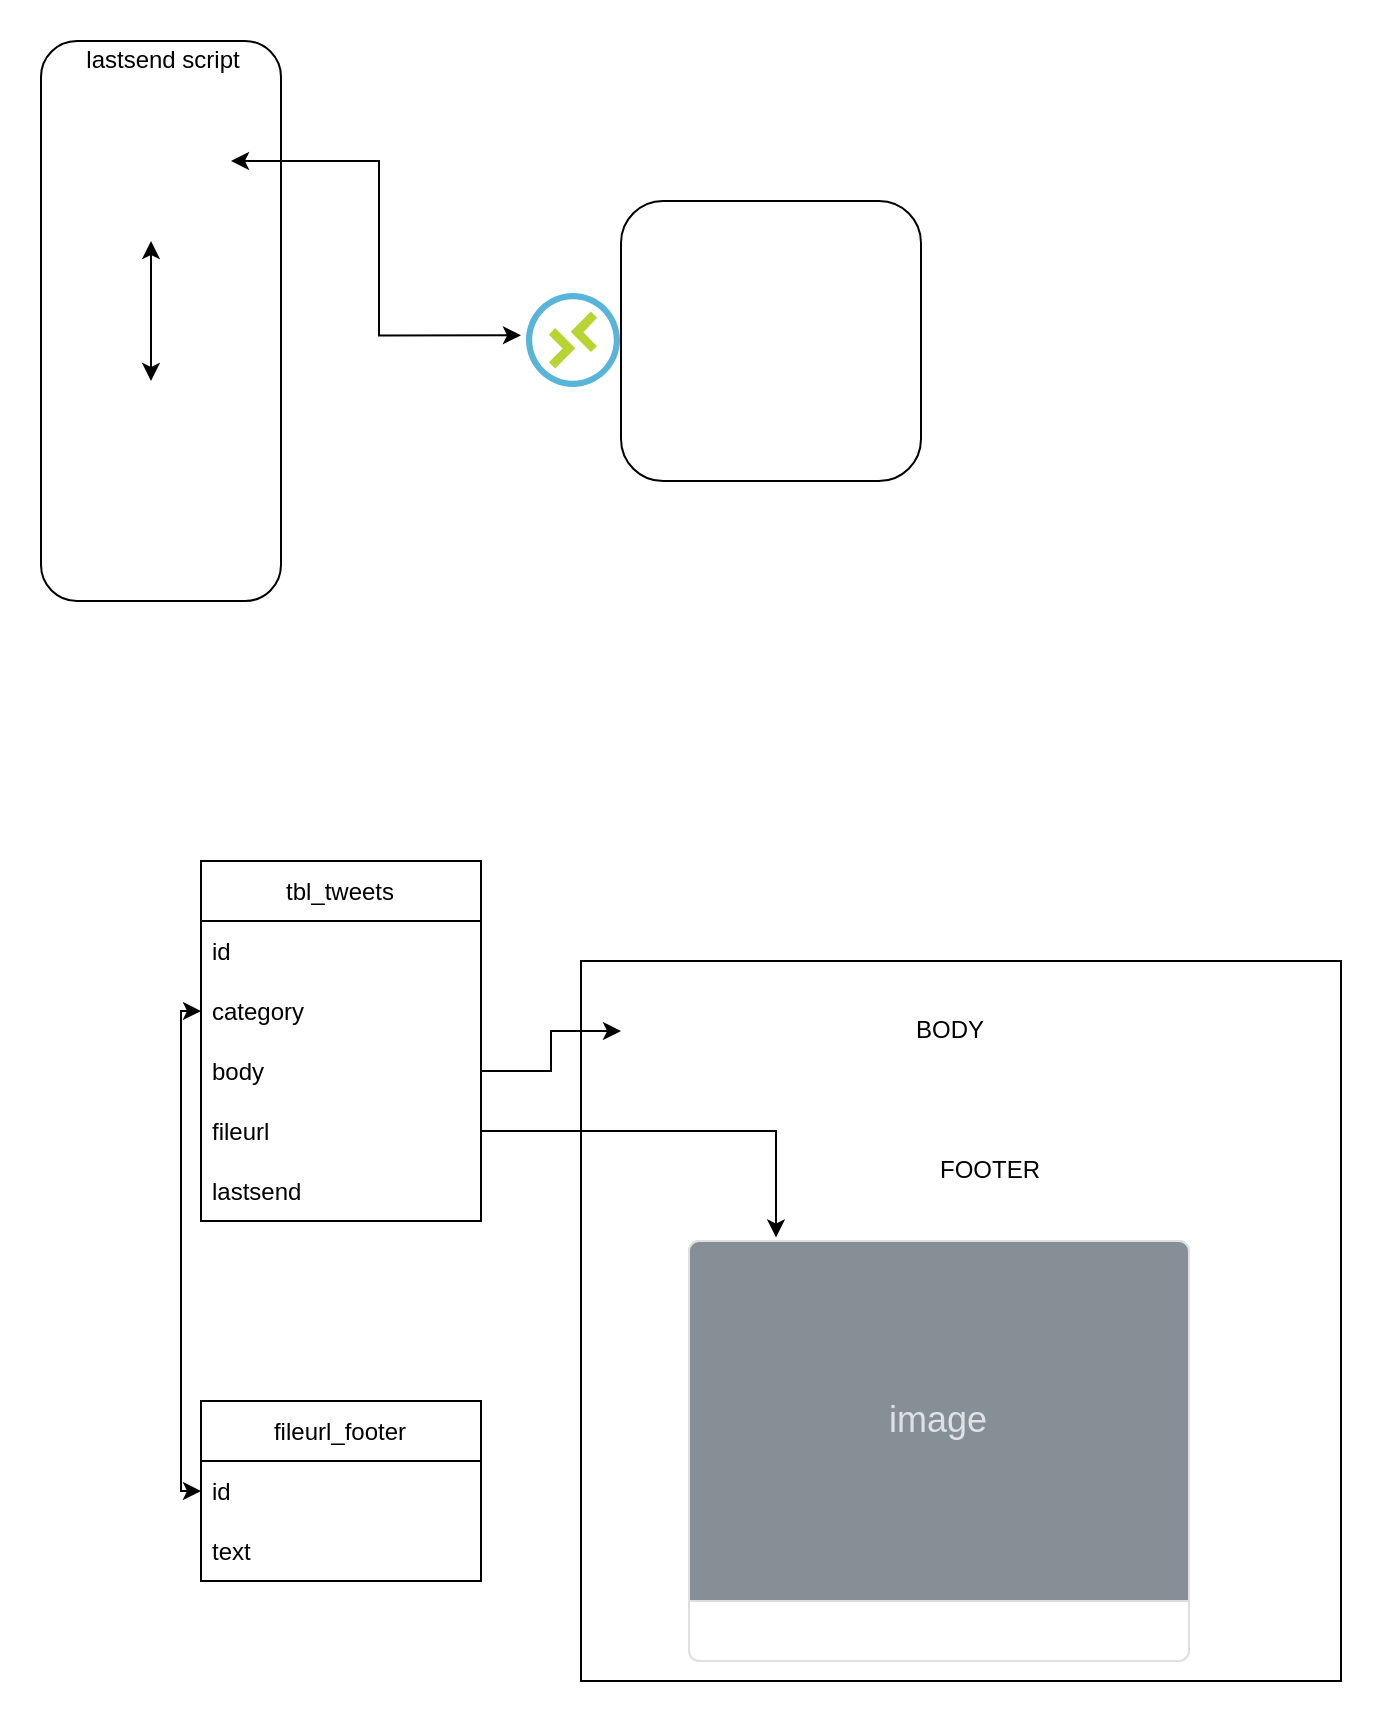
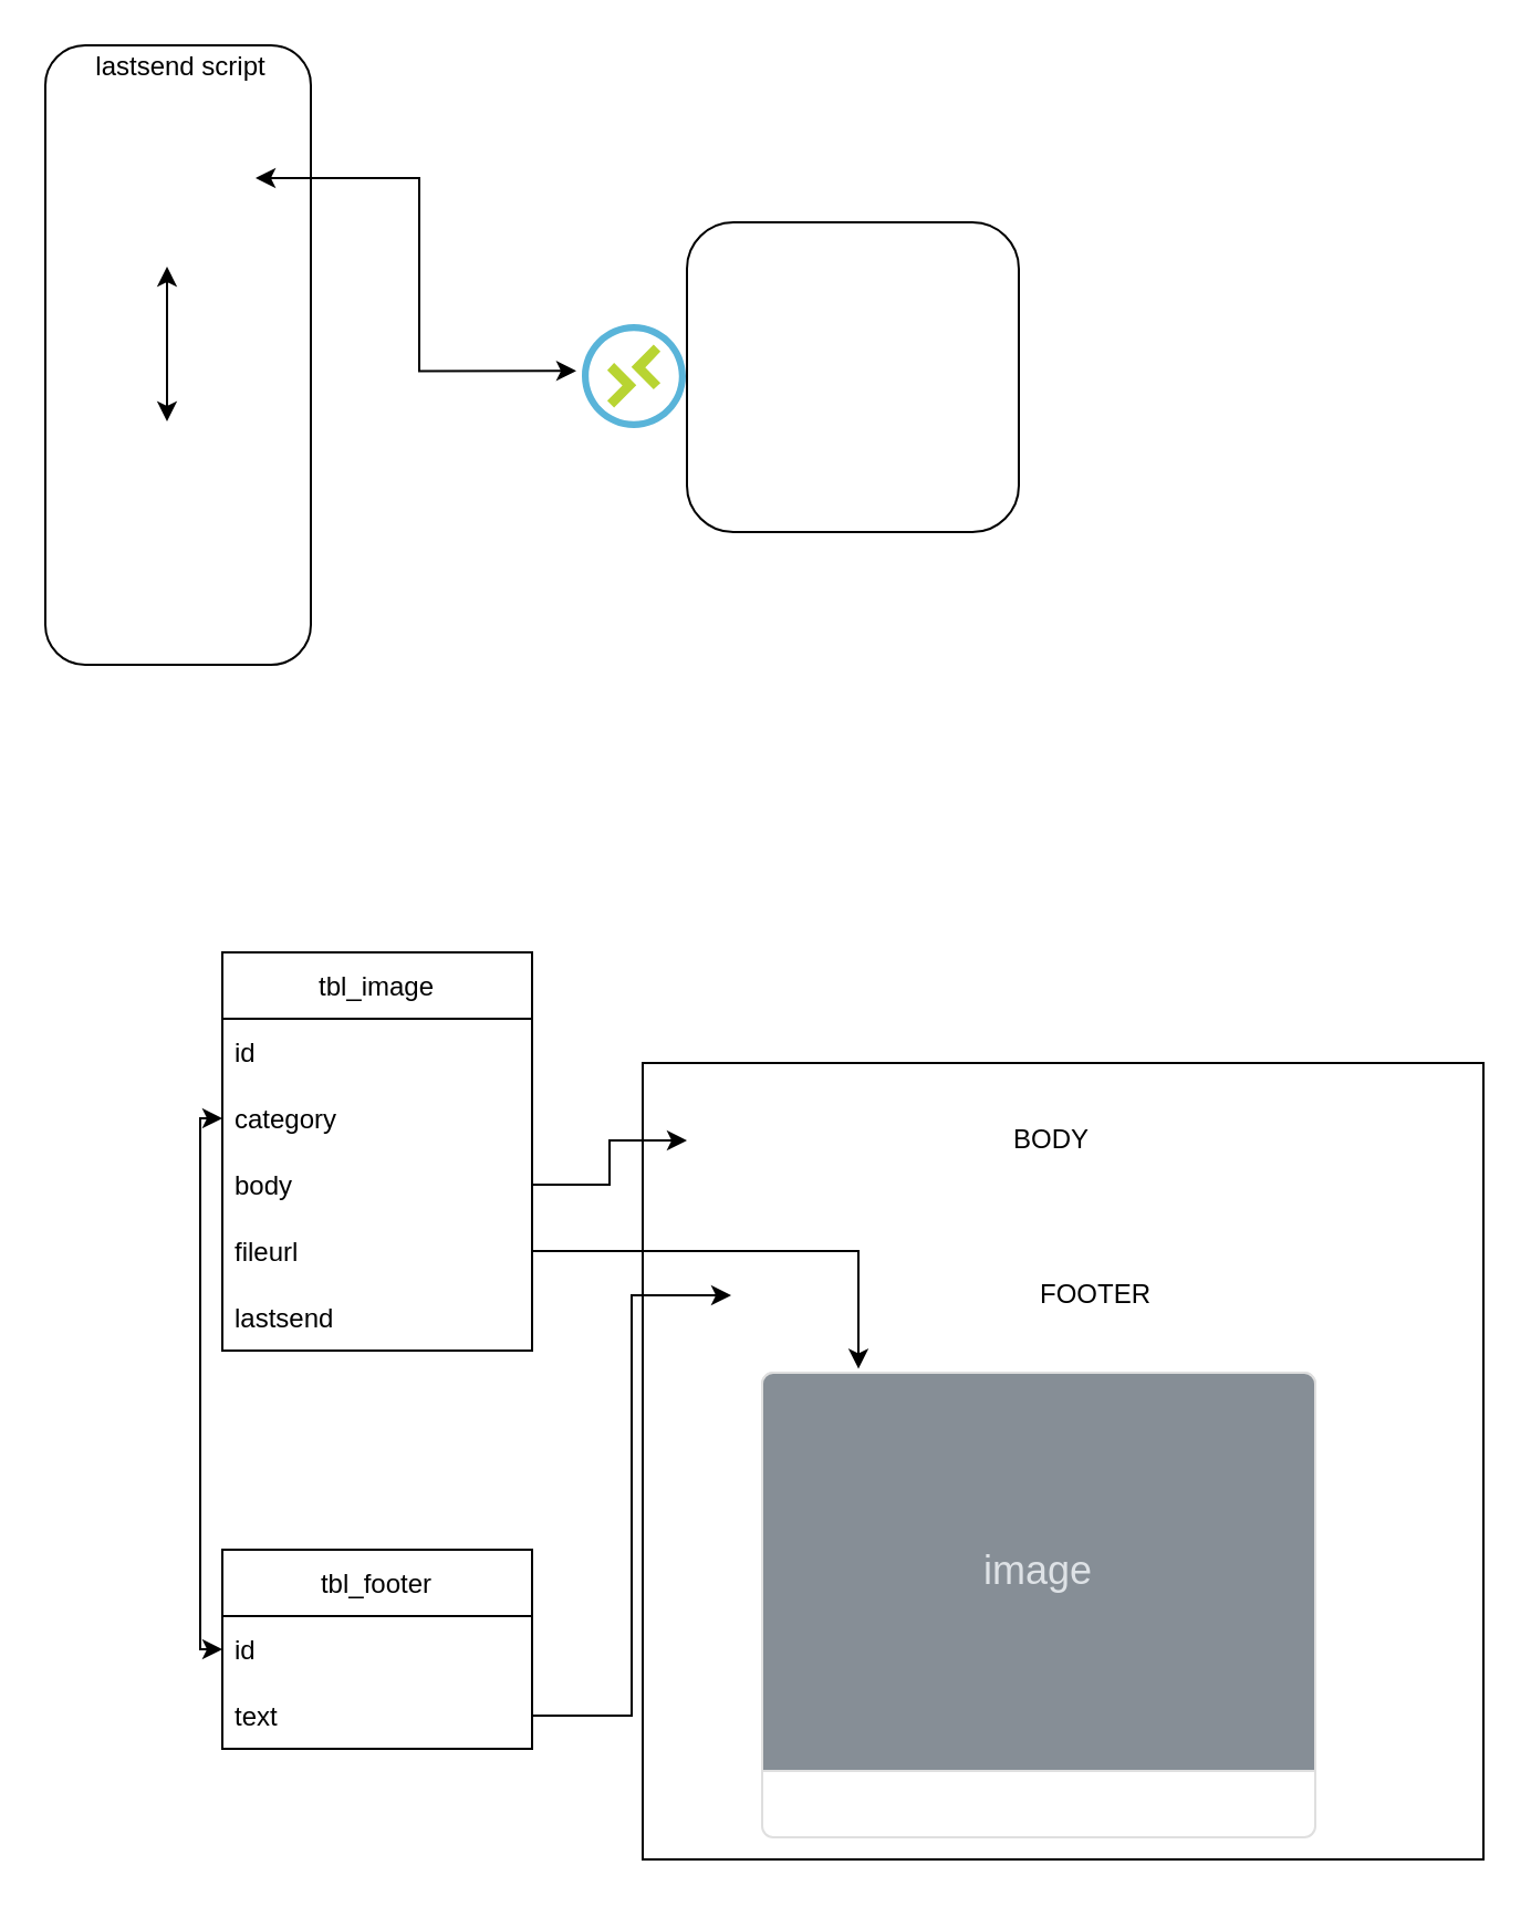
- <mxCell id="11" value="tbl_tweets" style="swimlane;fontStyle=0;childLayout=stackLayout;horizontal=1;startSize=30;horizontalStack=0;resizeParent=1;resizeParentMax=0;resizeLast=0;collapsible=1;marginBottom=0;" vertex="1" parent="1"><mxGeometry x="100" y="430" width="140" height="180" as="geometry" /></mxCell>
+ <mxCell id="11" value="tbl_image" style="swimlane;fontStyle=0;childLayout=stackLayout;horizontal=1;startSize=30;horizontalStack=0;resizeParent=1;resizeParentMax=0;resizeLast=0;collapsible=1;marginBottom=0;" vertex="1" parent="1"><mxGeometry x="100" y="430" width="140" height="180" as="geometry" /></mxCell>
+ <mxCell id="26" value="" style="endArrow=classic;html=1;rounded=0;edgeStyle=orthogonalEdgeStyle;entryX=0;entryY=0.5;entryDx=0;entryDy=0;" edge="1" parent="1" source="19" target="25"><mxGeometry width="50" height="50" relative="1" as="geometry"><mxPoint x="320" y="760" as="sourcePoint" /><mxPoint x="370" y="710" as="targetPoint" /></mxGeometry></mxCell>
- <mxCell id="17" value="fileurl_footer" style="swimlane;fontStyle=0;childLayout=stackLayout;horizontal=1;startSize=30;horizontalStack=0;resizeParent=1;resizeParentMax=0;resizeLast=0;collapsible=1;marginBottom=0;" vertex="1" parent="1"><mxGeometry x="100" y="700" width="140" height="90" as="geometry" /></mxCell>
+ <mxCell id="17" value="tbl_footer" style="swimlane;fontStyle=0;childLayout=stackLayout;horizontal=1;startSize=30;horizontalStack=0;resizeParent=1;resizeParentMax=0;resizeLast=0;collapsible=1;marginBottom=0;" vertex="1" parent="1"><mxGeometry x="100" y="700" width="140" height="90" as="geometry" /></mxCell>
